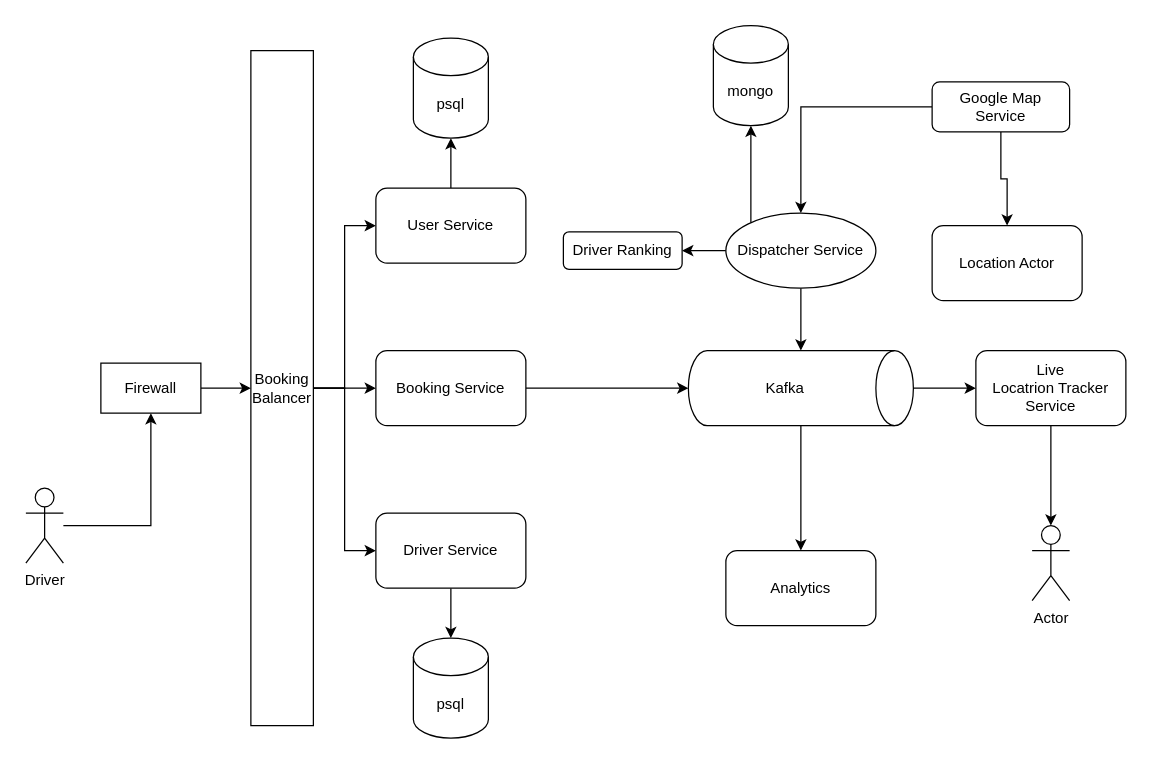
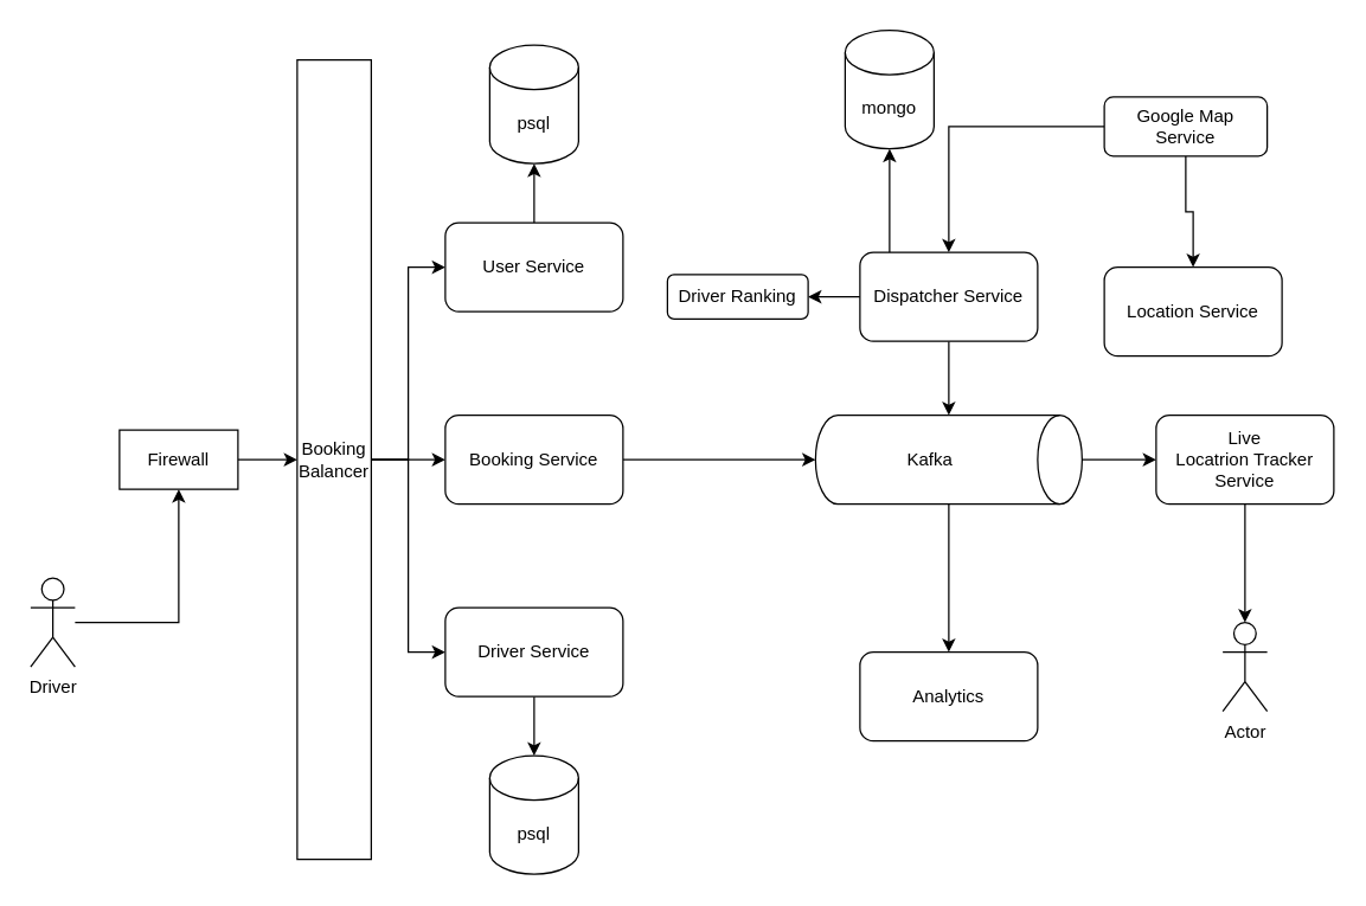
- <mxCell id="25" value="Dispatcher Service" style="ellipse;whiteSpace=wrap;html=1;" vertex="1" parent="1"><mxGeometry x="580" y="170" width="120" height="60" as="geometry" /></mxCell>
+ <mxCell id="25" value="Dispatcher Service" style="rounded=1;whiteSpace=wrap;html=1;" vertex="1" parent="1"><mxGeometry x="580" y="170" width="120" height="60" as="geometry" /></mxCell>
- <mxCell id="29" value="Location Actor" style="rounded=1;whiteSpace=wrap;html=1;" vertex="1" parent="1"><mxGeometry x="745" y="180" width="120" height="60" as="geometry" /></mxCell>
+ <mxCell id="29" value="Location Service" style="rounded=1;whiteSpace=wrap;html=1;" vertex="1" parent="1"><mxGeometry x="745" y="180" width="120" height="60" as="geometry" /></mxCell>
